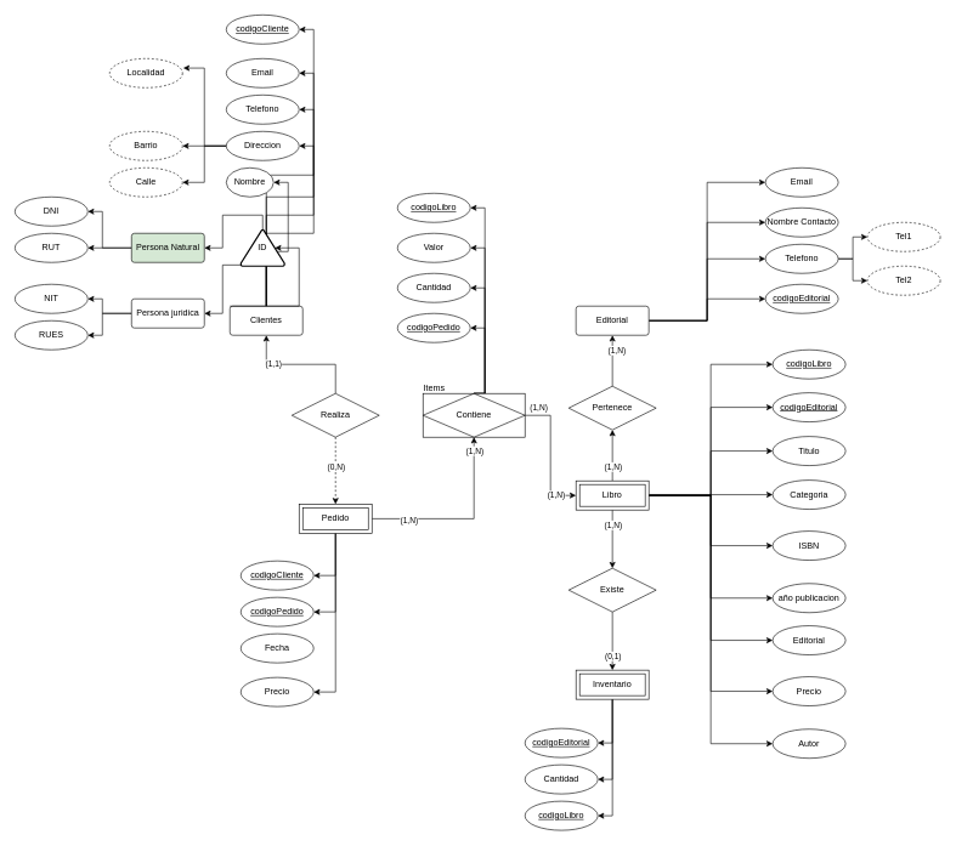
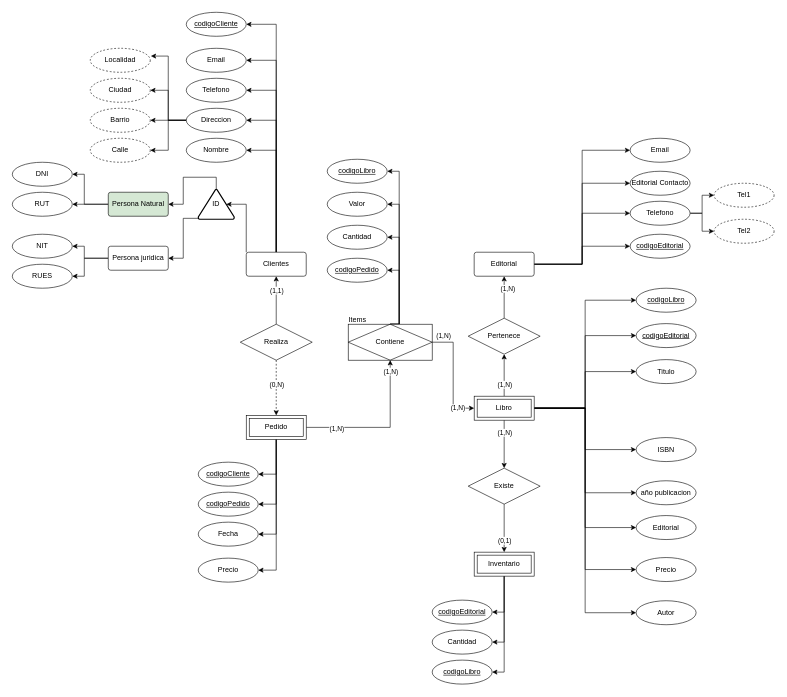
+ <mxCell id="67" value="Ciudad" style="ellipse;whiteSpace=wrap;html=1;align=center;dashed=1;" vertex="1" parent="1"><mxGeometry y="130" width="100" height="40" as="geometry" x="150" /></mxCell>
+ <mxCell id="61" style="edgeStyle=orthogonalEdgeStyle;rounded=0;orthogonalLoop=1;jettySize=auto;html=1;exitX=0;exitY=0.5;exitDx=0;exitDy=0;entryX=1;entryY=0.5;entryDx=0;entryDy=0;" edge="1" parent="1" source="62" target="67"><mxGeometry relative="1" as="geometry" /></mxCell>
- <mxCell id="64" value="Nombre" style="ellipse;whiteSpace=wrap;html=1;align=center;" vertex="1" parent="1"><mxGeometry x="310" y="230" width="65" height="40" as="geometry" /></mxCell>
+ <mxCell id="64" value="Nombre" style="ellipse;whiteSpace=wrap;html=1;align=center;" vertex="1" parent="1"><mxGeometry x="310" y="230" width="100" height="40" as="geometry" /></mxCell>
- <mxCell id="95" value="Nombre Contacto" style="ellipse;whiteSpace=wrap;html=1;align=center;" vertex="1" parent="1"><mxGeometry x="1050" y="285" width="100" height="40" as="geometry" /></mxCell>
+ <mxCell id="95" value="Editorial Contacto" style="ellipse;whiteSpace=wrap;html=1;align=center;" vertex="1" parent="1"><mxGeometry x="1050" y="285" width="100" height="40" as="geometry" /></mxCell>
- <mxCell id="12" value="Clientes" style="rounded=1;arcSize=10;whiteSpace=wrap;html=1;align=center;" vertex="1" parent="1"><mxGeometry x="315" y="420" width="100" height="40" as="geometry" /></mxCell>
+ <mxCell id="12" value="Clientes" style="rounded=1;arcSize=10;whiteSpace=wrap;html=1;align=center;" vertex="1" parent="1"><mxGeometry x="410" y="420" width="100" height="40" as="geometry" /></mxCell>
- <mxCell id="20" style="edgeStyle=orthogonalEdgeStyle;rounded=0;orthogonalLoop=1;jettySize=auto;html=1;exitX=1;exitY=0.5;exitDx=0;exitDy=0;entryX=0;entryY=0.5;entryDx=0;entryDy=0;" edge="1" parent="1" source="28" target="88"><mxGeometry relative="1" as="geometry" /></mxCell>
- <mxCell id="88" value="Categoria" style="ellipse;whiteSpace=wrap;html=1;align=center;" vertex="1" parent="1"><mxGeometry x="1060" y="659" width="100" height="40" as="geometry" /></mxCell>
+ <mxCell id="31" style="edgeStyle=orthogonalEdgeStyle;rounded=0;orthogonalLoop=1;jettySize=auto;html=1;exitX=0.5;exitY=1;exitDx=0;exitDy=0;entryX=1;entryY=0.5;entryDx=0;entryDy=0;" edge="1" parent="1" source="35" target="84"><mxGeometry relative="1" as="geometry" /></mxCell>
